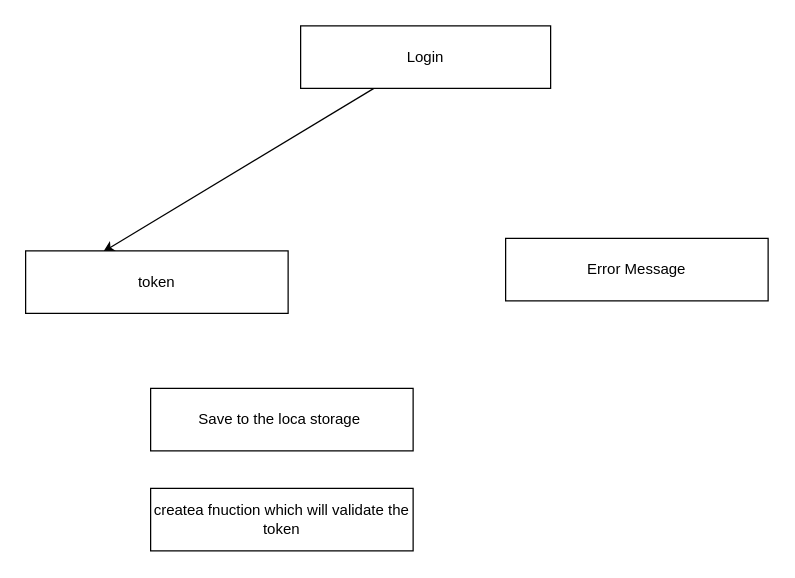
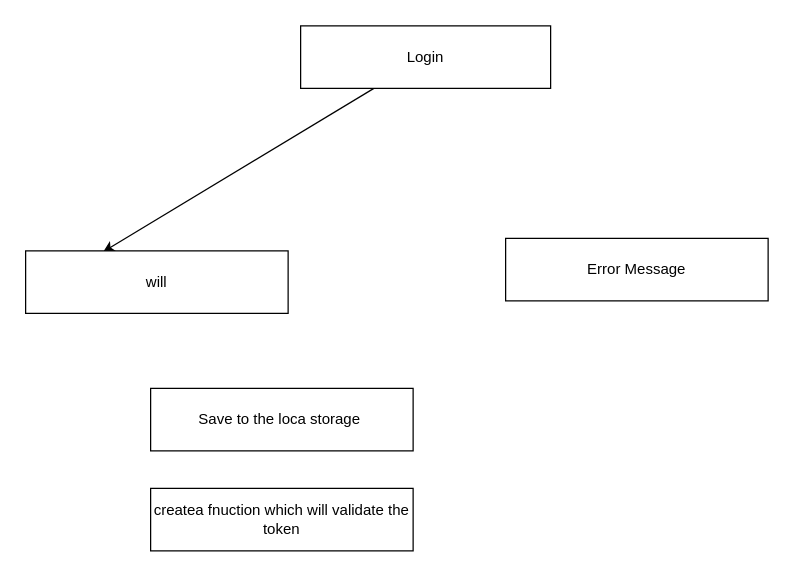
- <mxCell id="4" value="token" style="whiteSpace=wrap;html=1;" vertex="1" parent="1"><mxGeometry x="20" y="200" width="210" height="50" as="geometry" /></mxCell>
+ <mxCell id="4" value="will" style="whiteSpace=wrap;html=1;" vertex="1" parent="1"><mxGeometry x="20" y="200" width="210" height="50" as="geometry" /></mxCell>
